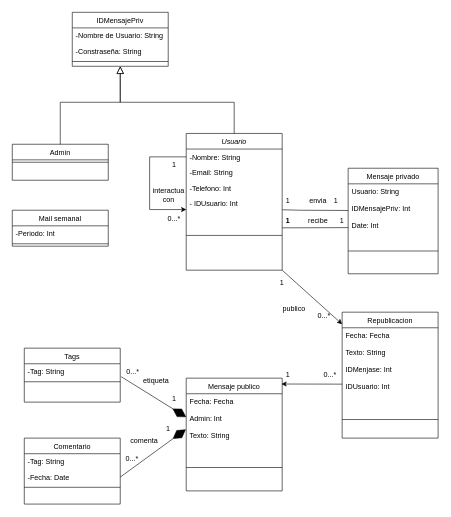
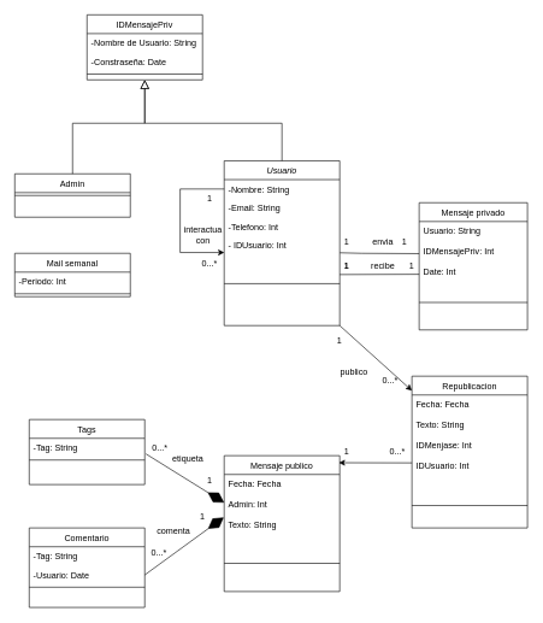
- <mxCell id="25" value="-Constraseña: String" style="text;align=left;verticalAlign=top;spacingLeft=4;spacingRight=4;overflow=hidden;rotatable=0;points=[[0,0.5],[1,0.5]];portConstraint=eastwest;rounded=0;shadow=0;html=0;" vertex="1" parent="23"><mxGeometry y="52" width="160" height="26" as="geometry" /></mxCell>
+ <mxCell id="25" value="-Constraseña: Date" style="text;align=left;verticalAlign=top;spacingLeft=4;spacingRight=4;overflow=hidden;rotatable=0;points=[[0,0.5],[1,0.5]];portConstraint=eastwest;rounded=0;shadow=0;html=0;" vertex="1" parent="23"><mxGeometry y="52" width="160" height="26" as="geometry" /></mxCell>
- <mxCell id="36" value="-Fecha: Date" style="text;align=left;verticalAlign=top;spacingLeft=4;spacingRight=4;overflow=hidden;rotatable=0;points=[[0,0.5],[1,0.5]];portConstraint=eastwest;" vertex="1" parent="34"><mxGeometry y="52" width="160" height="26" as="geometry" /></mxCell>
+ <mxCell id="36" value="-Usuario: Date" style="text;align=left;verticalAlign=top;spacingLeft=4;spacingRight=4;overflow=hidden;rotatable=0;points=[[0,0.5],[1,0.5]];portConstraint=eastwest;" vertex="1" parent="34"><mxGeometry y="52" width="160" height="26" as="geometry" /></mxCell>
